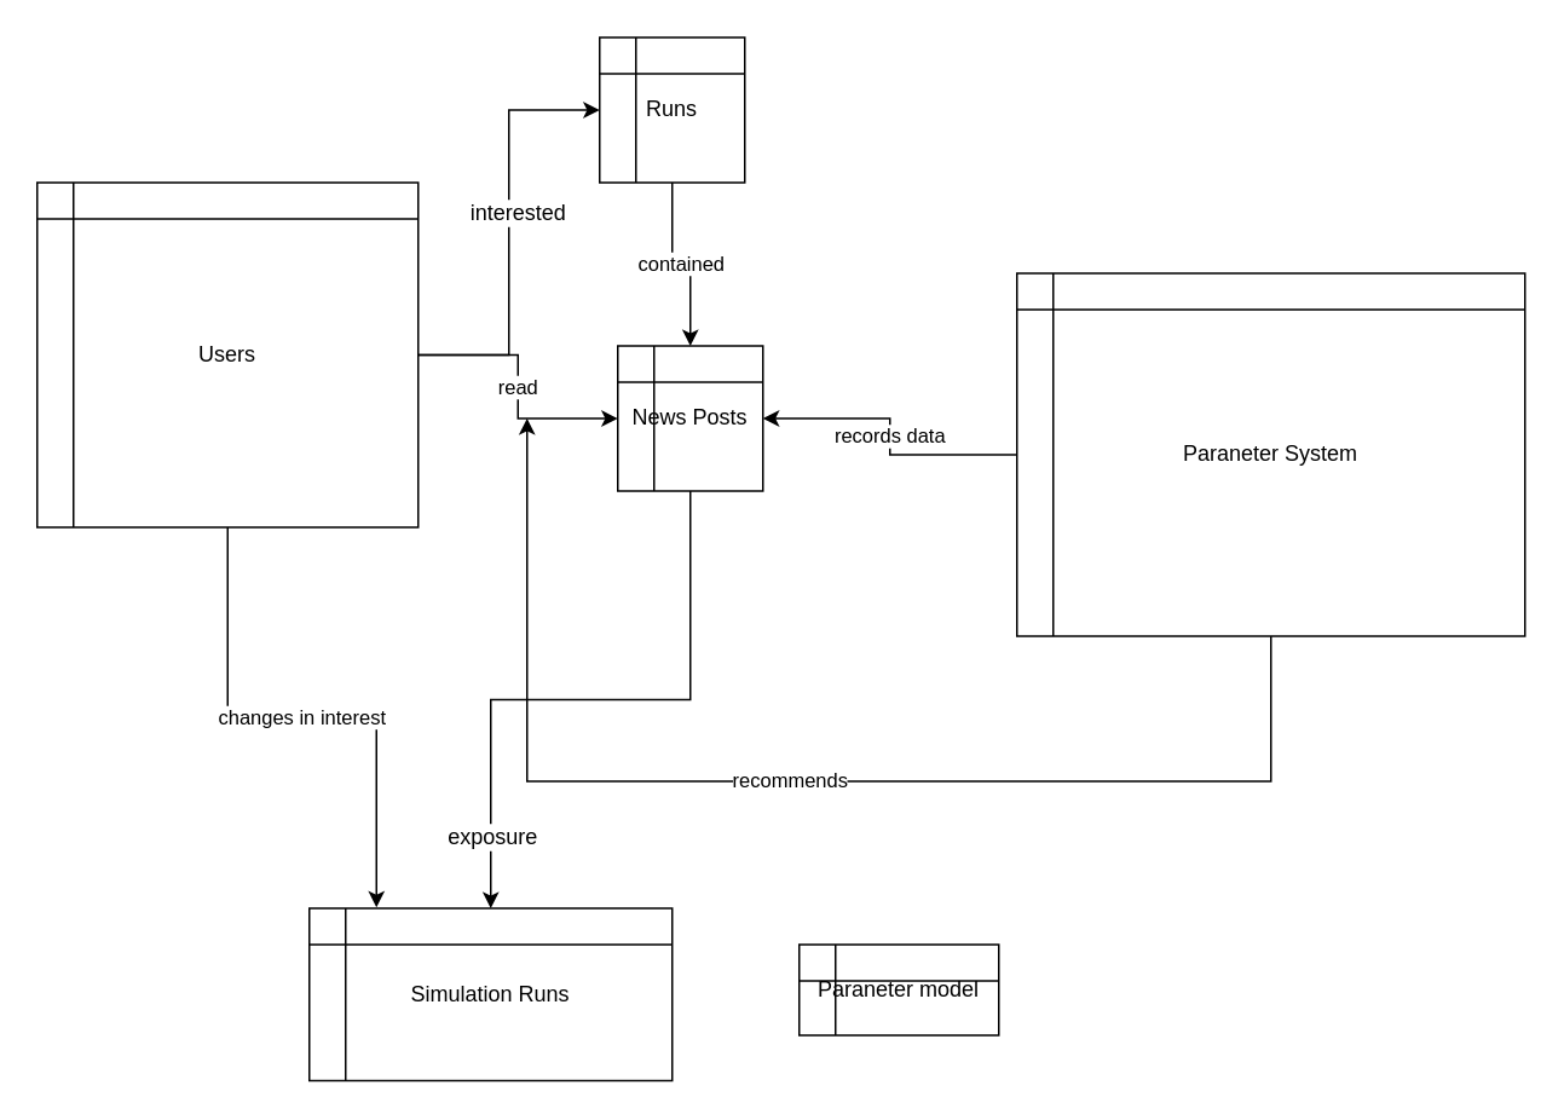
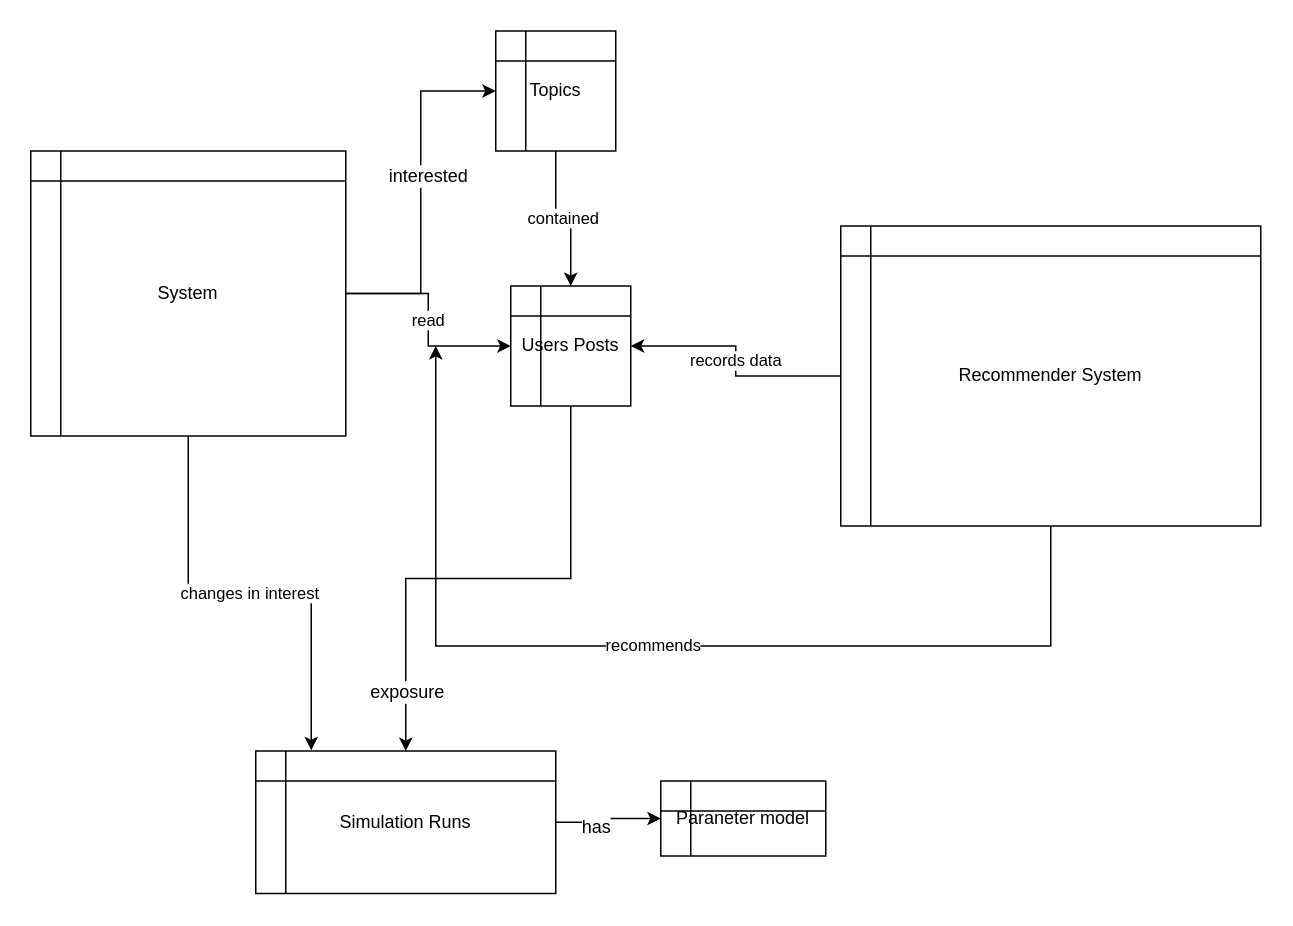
- <mxCell id="8" value="Runs" style="shape=internalStorage;whiteSpace=wrap;html=1;backgroundOutline=1;" vertex="1" parent="1"><mxGeometry x="330" y="20" width="80" height="80" as="geometry" /></mxCell>
+ <mxCell id="8" value="Topics" style="shape=internalStorage;whiteSpace=wrap;html=1;backgroundOutline=1;" vertex="1" parent="1"><mxGeometry x="330" y="20" width="80" height="80" as="geometry" /></mxCell>
- <mxCell id="6" value="Users&lt;br&gt;" style="shape=internalStorage;whiteSpace=wrap;html=1;backgroundOutline=1;" vertex="1" parent="1"><mxGeometry x="20" y="100" width="210" height="190" as="geometry" /></mxCell>
+ <mxCell id="6" value="System&lt;br&gt;" style="shape=internalStorage;whiteSpace=wrap;html=1;backgroundOutline=1;" vertex="1" parent="1"><mxGeometry x="20" y="100" width="210" height="190" as="geometry" /></mxCell>
- <mxCell id="11" value="News Posts" style="shape=internalStorage;whiteSpace=wrap;html=1;backgroundOutline=1;" vertex="1" parent="1"><mxGeometry x="340" y="190" width="80" height="80" as="geometry" /></mxCell>
+ <mxCell id="11" value="Users Posts" style="shape=internalStorage;whiteSpace=wrap;html=1;backgroundOutline=1;" vertex="1" parent="1"><mxGeometry x="340" y="190" width="80" height="80" as="geometry" /></mxCell>
- <mxCell id="14" value="Paraneter System" style="shape=internalStorage;whiteSpace=wrap;html=1;backgroundOutline=1;" vertex="1" parent="1"><mxGeometry x="560" y="150" width="280" height="200" as="geometry" /></mxCell>
+ <mxCell id="14" value="Recommender System" style="shape=internalStorage;whiteSpace=wrap;html=1;backgroundOutline=1;" vertex="1" parent="1"><mxGeometry x="560" y="150" width="280" height="200" as="geometry" /></mxCell>
+ <mxCell id="15" style="edgeStyle=orthogonalEdgeStyle;rounded=0;orthogonalLoop=1;jettySize=auto;html=1;" edge="1" parent="1" source="17" target="18"><mxGeometry relative="1" as="geometry" /></mxCell>
+ <mxCell id="16" value="has" style="text;html=1;resizable=0;points=[];align=center;verticalAlign=middle;labelBackgroundColor=#ffffff;" vertex="1" connectable="0" parent="15"><mxGeometry x="-0.286" y="-3" relative="1" as="geometry"><mxPoint as="offset" /></mxGeometry></mxCell>
